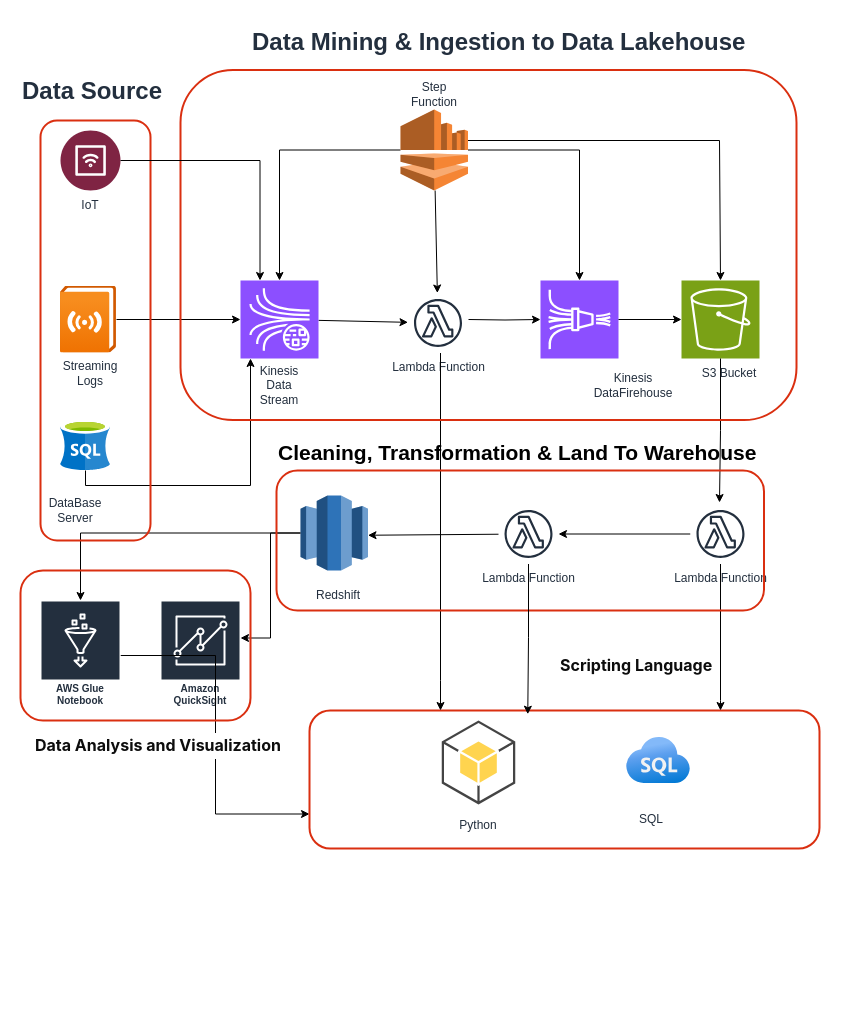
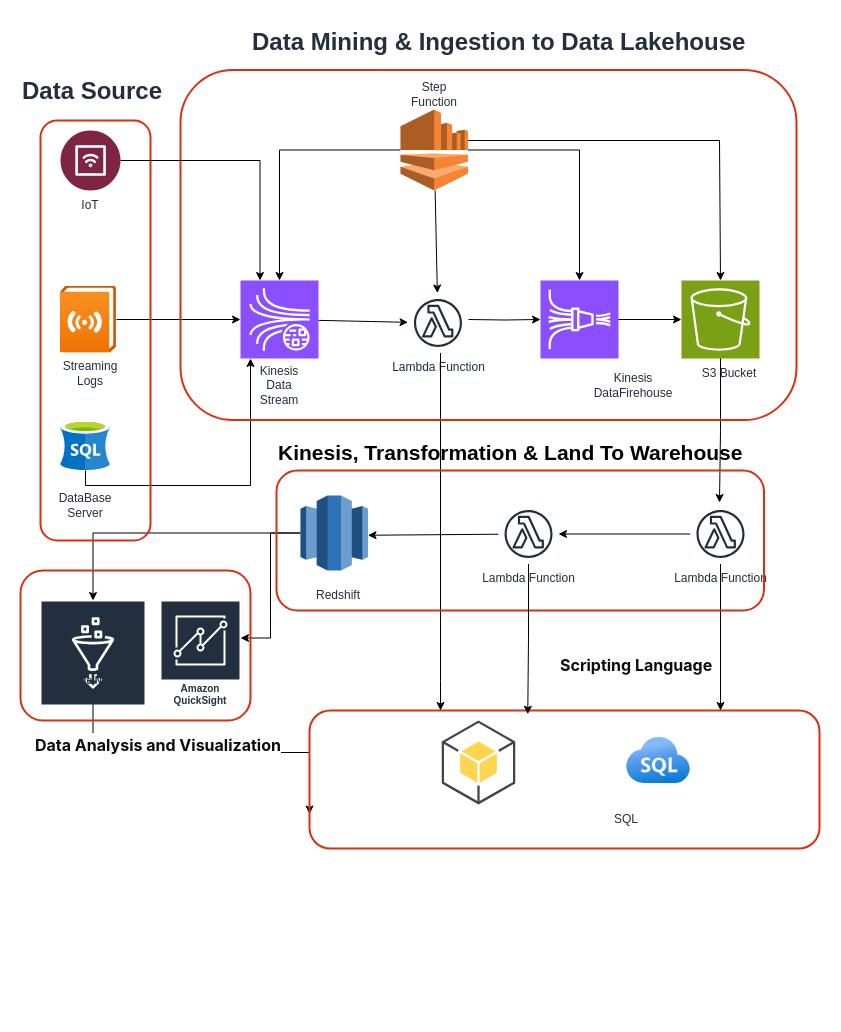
- <mxCell id="44" value="&lt;h1 style=&quot;margin-top: 0px;&quot;&gt;&lt;font style=&quot;font-size: 21px;&quot;&gt;Cleaning, Transformation &amp;amp; Land To Warehouse&lt;/font&gt;&lt;/h1&gt;" style="text;html=1;whiteSpace=wrap;overflow=hidden;rounded=0;fontFamily=Helvetica;fontSize=12;fontStyle=0;" parent="1" vertex="1"><mxGeometry x="276" y="431" width="520" height="49" as="geometry" /></mxCell>
+ <mxCell id="44" value="&lt;h1 style=&quot;margin-top: 0px;&quot;&gt;&lt;font style=&quot;font-size: 21px;&quot;&gt;Kinesis, Transformation &amp;amp; Land To Warehouse&lt;/font&gt;&lt;/h1&gt;" style="text;html=1;whiteSpace=wrap;overflow=hidden;rounded=0;fontFamily=Helvetica;fontSize=12;fontStyle=0;" parent="1" vertex="1"><mxGeometry x="276" y="431" width="520" height="49" as="geometry" /></mxCell>
- <mxCell id="39" value="DataBase Server" style="text;html=1;align=center;verticalAlign=middle;whiteSpace=wrap;rounded=0;fontFamily=Helvetica;fontSize=12;fontColor=#232F3E;fontStyle=0;" parent="1" vertex="1"><mxGeometry x="45" y="495" width="60" height="30" as="geometry" /></mxCell>
+ <mxCell id="39" value="DataBase Server" style="text;html=1;align=center;verticalAlign=middle;whiteSpace=wrap;rounded=0;fontFamily=Helvetica;fontSize=12;fontColor=#232F3E;fontStyle=0;" parent="1" vertex="1"><mxGeometry x="55" y="490" width="60" height="30" as="geometry" /></mxCell>
- <mxCell id="24" value="AWS Glue Notebook" style="sketch=0;outlineConnect=0;fontColor=#232F3E;gradientColor=none;strokeColor=#ffffff;fillColor=#232F3E;dashed=0;verticalLabelPosition=middle;verticalAlign=bottom;align=center;html=1;whiteSpace=wrap;fontSize=10;fontStyle=1;spacing=3;shape=mxgraph.aws4.productIcon;prIcon=mxgraph.aws4.glue;" parent="1" vertex="1"><mxGeometry x="40" y="600" width="80" height="110" as="geometry" /></mxCell>
+ <mxCell id="24" value="AWS Glue Notebook" style="sketch=0;outlineConnect=0;fontColor=#232F3E;gradientColor=none;strokeColor=#ffffff;fillColor=#232F3E;dashed=0;verticalLabelPosition=middle;verticalAlign=bottom;align=center;html=1;whiteSpace=wrap;fontSize=10;fontStyle=1;spacing=3;shape=mxgraph.aws4.productIcon;prIcon=mxgraph.aws4.glue;" parent="1" vertex="1"><mxGeometry x="40" y="600" width="105" height="90" as="geometry" /></mxCell>
- <mxCell id="52" value="SQL" style="text;html=1;align=center;verticalAlign=middle;whiteSpace=wrap;rounded=0;fontFamily=Helvetica;fontSize=12;fontColor=#232F3E;fontStyle=0;" parent="1" vertex="1"><mxGeometry x="621" y="804" width="60" height="30" as="geometry" /></mxCell>
+ <mxCell id="52" value="SQL" style="text;html=1;align=center;verticalAlign=middle;whiteSpace=wrap;rounded=0;fontFamily=Helvetica;fontSize=12;fontColor=#232F3E;fontStyle=0;" parent="1" vertex="1"><mxGeometry x="596" y="804" width="60" height="30" as="geometry" /></mxCell>
- <mxCell id="51" value="Python" style="text;html=1;align=center;verticalAlign=middle;whiteSpace=wrap;rounded=0;fontFamily=Helvetica;fontSize=12;fontColor=#232F3E;fontStyle=0;" parent="1" vertex="1"><mxGeometry x="448" y="810" width="60" height="30" as="geometry" /></mxCell>
